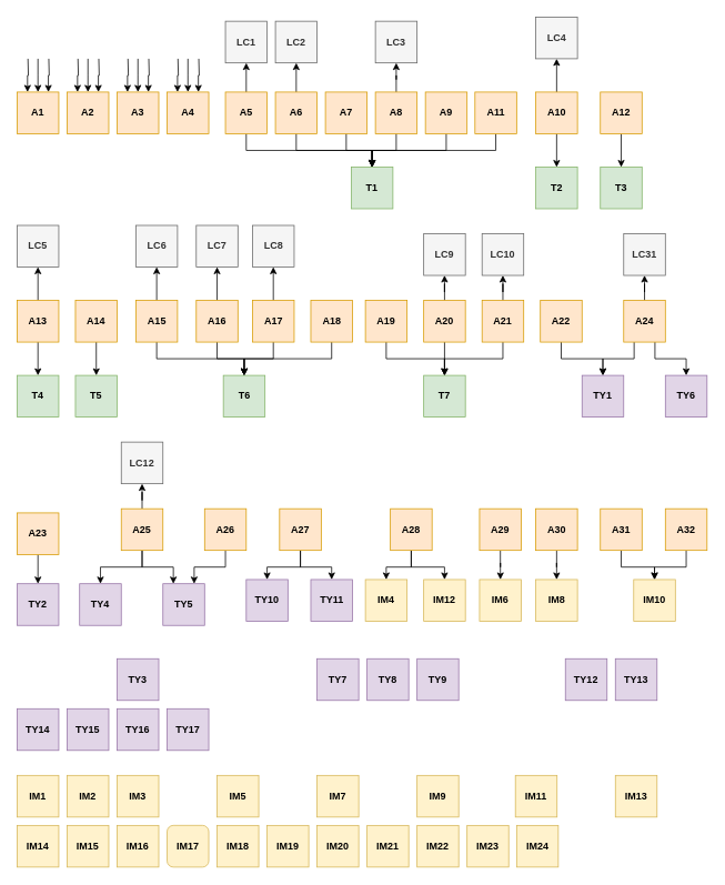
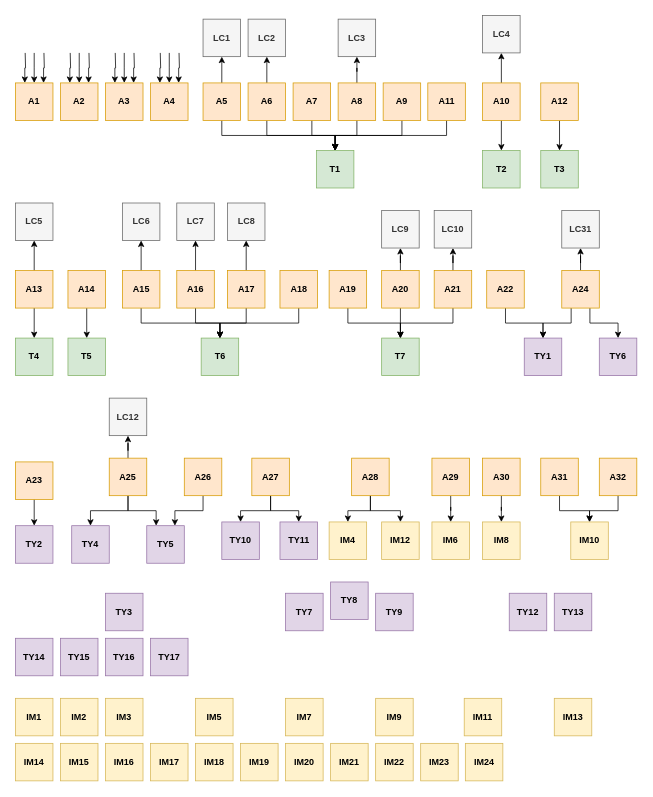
- <mxCell id="7" value="&lt;b&gt;TY8&lt;/b&gt;" style="whiteSpace=wrap;html=1;aspect=fixed;fillColor=#e1d5e7;strokeColor=#9673a6;" parent="1" vertex="1"><mxGeometry x="440" y="790" width="50" height="50" as="geometry" /></mxCell>
+ <mxCell id="7" value="&lt;b&gt;TY8&lt;/b&gt;" style="whiteSpace=wrap;html=1;aspect=fixed;fillColor=#e1d5e7;strokeColor=#9673a6;" parent="1" vertex="1"><mxGeometry x="440" y="775" width="50" height="50" as="geometry" /></mxCell>
- <mxCell id="143" value="IM17" style="whiteSpace=wrap;html=1;fontStyle=1;fillColor=#fff2cc;strokeColor=#d6b656;rounded=1;" vertex="1" parent="1"><mxGeometry x="200" y="990" width="50" height="50" as="geometry" /></mxCell>
+ <mxCell id="143" value="IM17" style="rounded=0;whiteSpace=wrap;html=1;fontStyle=1;fillColor=#fff2cc;strokeColor=#d6b656;" vertex="1" parent="1"><mxGeometry x="200" y="990" width="50" height="50" as="geometry" /></mxCell>
